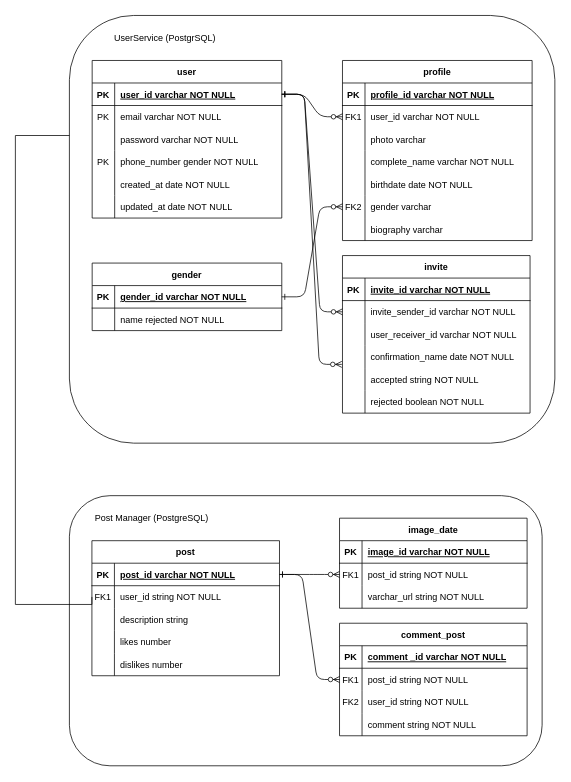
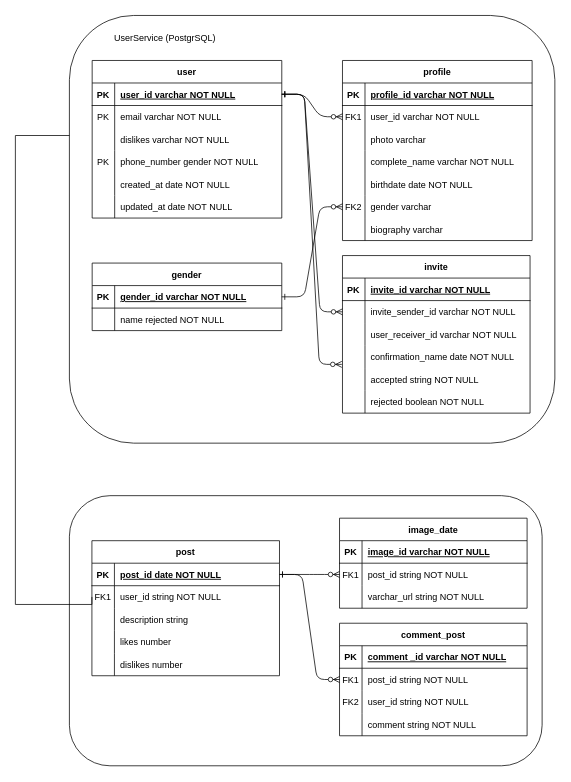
- <mxCell id="80" value="password varchar NOT NULL" style="shape=partialRectangle;overflow=hidden;connectable=0;fillColor=none;top=0;left=0;bottom=0;right=0;align=left;spacingLeft=6;" parent="78" vertex="1"><mxGeometry x="30" width="222.734" height="30" as="geometry" /></mxCell>
+ <mxCell id="80" value="dislikes varchar NOT NULL" style="shape=partialRectangle;overflow=hidden;connectable=0;fillColor=none;top=0;left=0;bottom=0;right=0;align=left;spacingLeft=6;" parent="78" vertex="1"><mxGeometry x="30" width="222.734" height="30" as="geometry" /></mxCell>
- <mxCell id="20" value="Post Manager (PostgreSQL)" style="text;html=1;strokeColor=none;fillColor=none;align=center;verticalAlign=middle;whiteSpace=wrap;rounded=0;" parent="2" vertex="1"><mxGeometry x="30" y="20" width="160" height="20" as="geometry" /></mxCell>
- <mxCell id="7" value="post_id varchar NOT NULL " style="shape=partialRectangle;overflow=hidden;connectable=0;fillColor=none;top=0;left=0;bottom=0;right=0;align=left;spacingLeft=6;fontStyle=5;" parent="5" vertex="1"><mxGeometry x="30" width="220" height="30" as="geometry" /></mxCell>
+ <mxCell id="7" value="post_id date NOT NULL " style="shape=partialRectangle;overflow=hidden;connectable=0;fillColor=none;top=0;left=0;bottom=0;right=0;align=left;spacingLeft=6;fontStyle=5;" parent="5" vertex="1"><mxGeometry x="30" width="220" height="30" as="geometry" /></mxCell>
